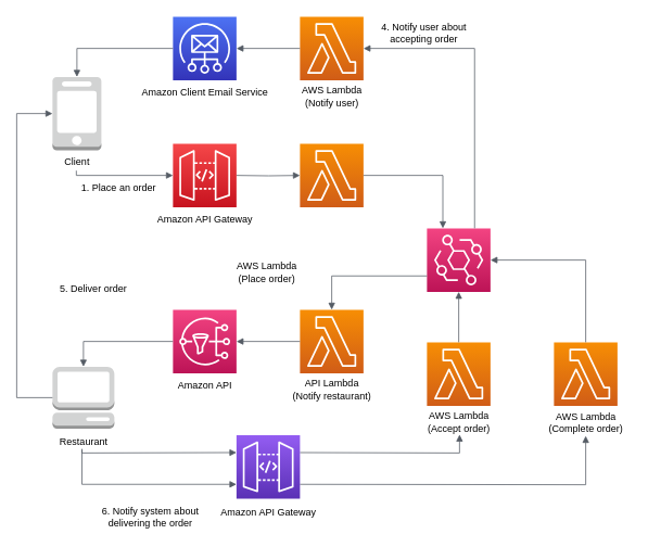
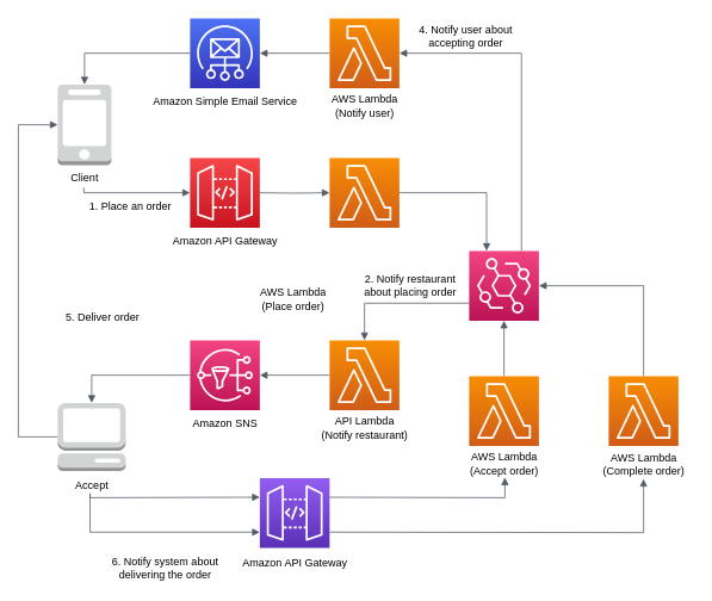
- <mxCell id="2" value="Amazon Client Email Service" style="text;html=1;align=center;verticalAlign=middle;resizable=0;points=[];autosize=1;" parent="1" vertex="1"><mxGeometry x="161" y="103" width="180" height="20" as="geometry" /></mxCell>
+ <mxCell id="2" value="Amazon Simple Email Service" style="text;html=1;align=center;verticalAlign=middle;resizable=0;points=[];autosize=1;" parent="1" vertex="1"><mxGeometry x="161" y="103" width="180" height="20" as="geometry" /></mxCell>
+ <mxCell id="38" value="2. Notify restaurant &lt;br&gt;about placing order" style="text;html=1;align=center;verticalAlign=middle;resizable=0;points=[];autosize=1;strokeColor=none;" parent="1" vertex="1"><mxGeometry x="398" y="304" width="120" height="30" as="geometry" /></mxCell>
- <mxCell id="32" value="Amazon API" style="text;html=1;align=center;verticalAlign=middle;resizable=0;points=[];autosize=1;" parent="1" vertex="1"><mxGeometry x="206" y="463" width="90" height="20" as="geometry" /></mxCell>
+ <mxCell id="32" value="Amazon SNS" style="text;html=1;align=center;verticalAlign=middle;resizable=0;points=[];autosize=1;" parent="1" vertex="1"><mxGeometry x="206" y="463" width="90" height="20" as="geometry" /></mxCell>
- <mxCell id="42" value="Restaurant" style="text;html=1;align=center;verticalAlign=middle;resizable=0;points=[];autosize=1;strokeColor=none;" parent="1" vertex="1"><mxGeometry x="67" y="532" width="70" height="20" as="geometry" /></mxCell>
+ <mxCell id="42" value="Accept" style="text;html=1;align=center;verticalAlign=middle;resizable=0;points=[];autosize=1;strokeColor=none;" parent="1" vertex="1"><mxGeometry x="67" y="532" width="70" height="20" as="geometry" /></mxCell>
